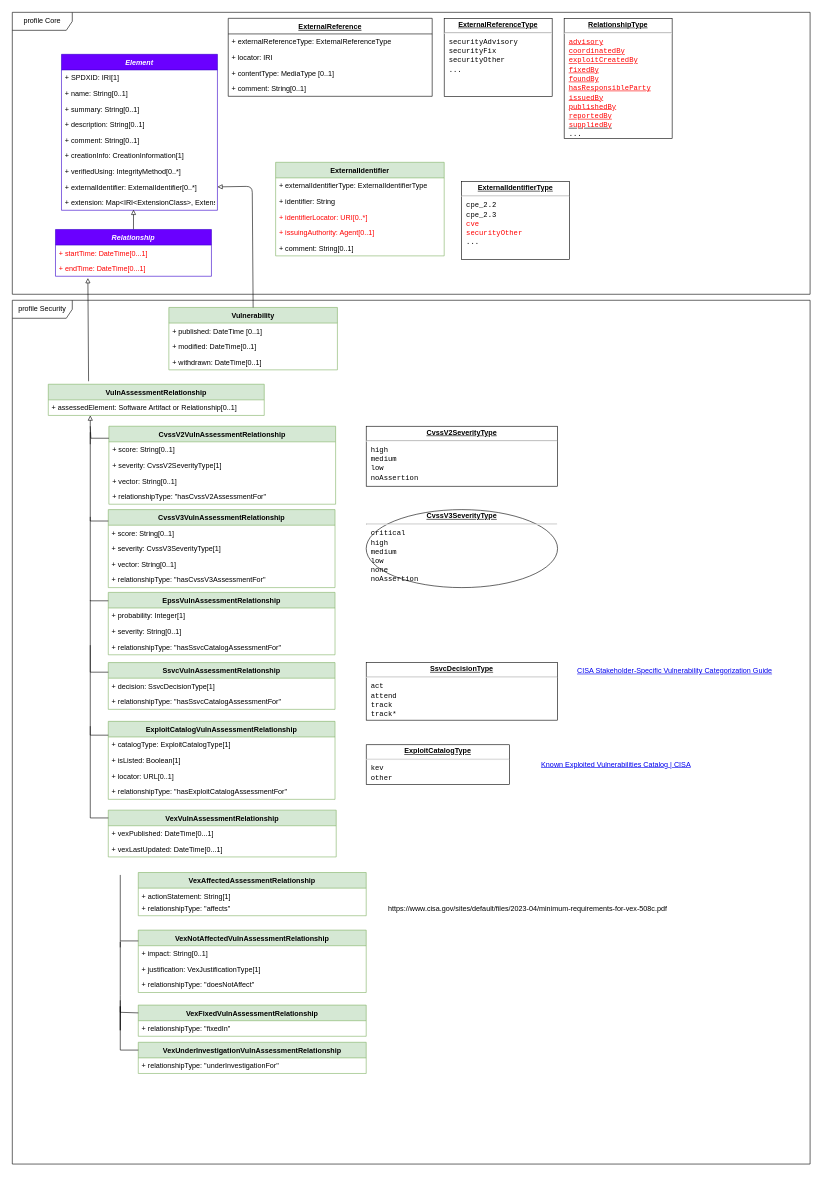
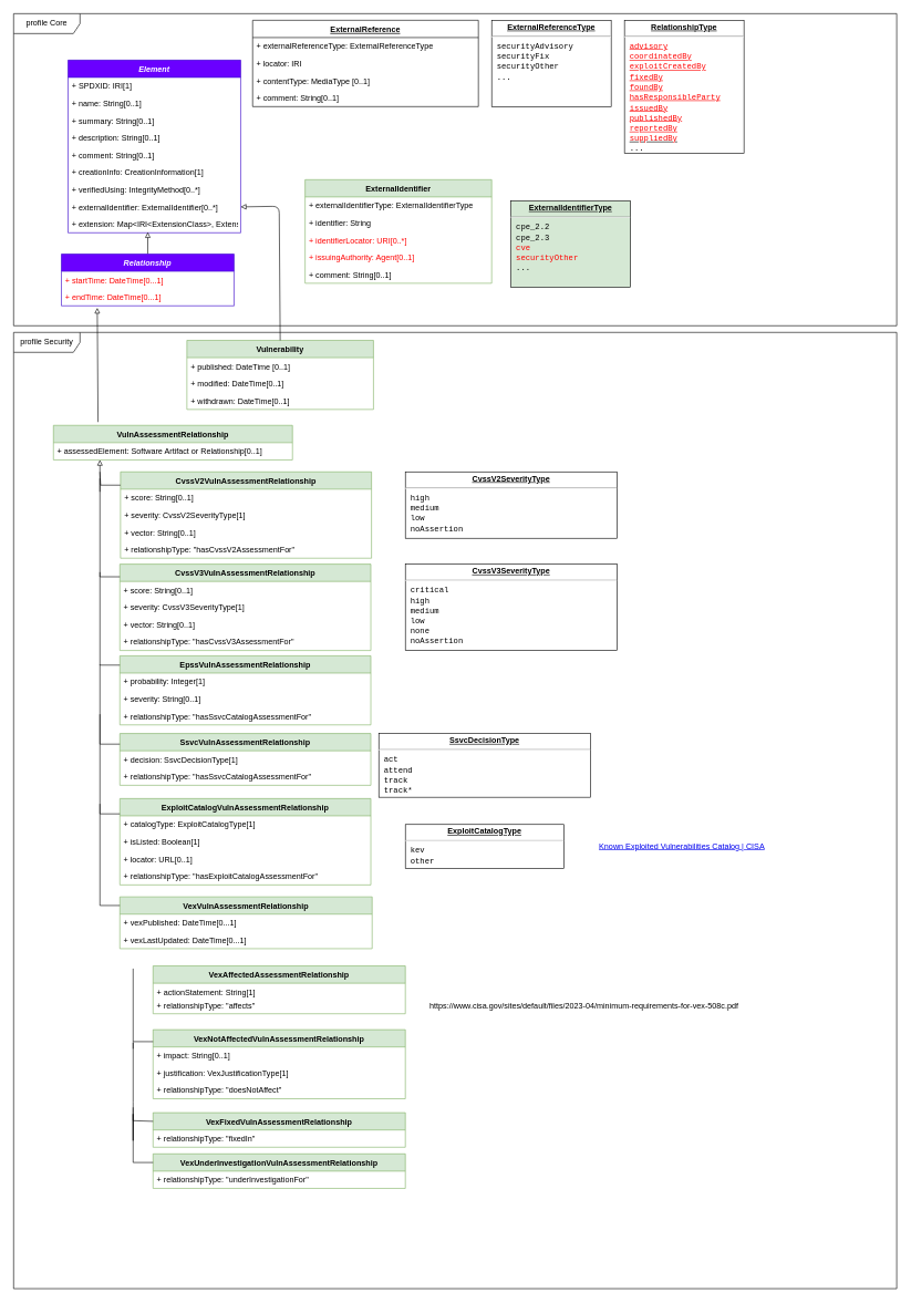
- <mxCell id="70" value="&lt;p style=&quot;margin: 0px ; margin-top: 4px ; text-align: center ; text-decoration: underline&quot;&gt;&lt;b&gt;ExternalIdentifierType&lt;/b&gt;&lt;/p&gt;&lt;hr&gt;&lt;p style=&quot;margin: 0px ; margin-left: 8px&quot;&gt;&lt;font face=&quot;Courier New&quot;&gt;cpe_2.2&lt;/font&gt;&lt;/p&gt;&lt;p style=&quot;margin: 0px ; margin-left: 8px&quot;&gt;&lt;font face=&quot;Courier New&quot;&gt;cpe_2.3&lt;/font&gt;&lt;/p&gt;&lt;p style=&quot;margin: 0px ; margin-left: 8px&quot;&gt;&lt;font color=&quot;#ff0000&quot; face=&quot;Courier New&quot;&gt;cve&lt;/font&gt;&lt;/p&gt;&lt;p style=&quot;margin: 0px ; margin-left: 8px&quot;&gt;&lt;span style=&quot;font-family: &amp;quot;Courier New&amp;quot;; background-color: initial;&quot;&gt;&lt;font color=&quot;#ff0000&quot;&gt;securityOther&lt;/font&gt;&lt;/span&gt;&lt;br&gt;&lt;/p&gt;&lt;p style=&quot;margin: 0px ; margin-left: 8px&quot;&gt;&lt;font face=&quot;Courier New&quot;&gt;...&lt;/font&gt;&lt;/p&gt;&lt;p style=&quot;margin: 0px ; margin-left: 8px&quot;&gt;&lt;br&gt;&lt;/p&gt;" style="verticalAlign=top;align=left;overflow=fill;fontSize=12;fontFamily=Helvetica;html=1;" parent="1" vertex="1"><mxGeometry x="769" y="302" width="180" height="130" as="geometry" /></mxCell>
+ <mxCell id="70" value="&lt;p style=&quot;margin: 0px ; margin-top: 4px ; text-align: center ; text-decoration: underline&quot;&gt;&lt;b&gt;ExternalIdentifierType&lt;/b&gt;&lt;/p&gt;&lt;hr&gt;&lt;p style=&quot;margin: 0px ; margin-left: 8px&quot;&gt;&lt;font face=&quot;Courier New&quot;&gt;cpe_2.2&lt;/font&gt;&lt;/p&gt;&lt;p style=&quot;margin: 0px ; margin-left: 8px&quot;&gt;&lt;font face=&quot;Courier New&quot;&gt;cpe_2.3&lt;/font&gt;&lt;/p&gt;&lt;p style=&quot;margin: 0px ; margin-left: 8px&quot;&gt;&lt;font color=&quot;#ff0000&quot; face=&quot;Courier New&quot;&gt;cve&lt;/font&gt;&lt;/p&gt;&lt;p style=&quot;margin: 0px ; margin-left: 8px&quot;&gt;&lt;span style=&quot;font-family: &amp;quot;Courier New&amp;quot;; background-color: initial;&quot;&gt;&lt;font color=&quot;#ff0000&quot;&gt;securityOther&lt;/font&gt;&lt;/span&gt;&lt;br&gt;&lt;/p&gt;&lt;p style=&quot;margin: 0px ; margin-left: 8px&quot;&gt;&lt;font face=&quot;Courier New&quot;&gt;...&lt;/font&gt;&lt;/p&gt;&lt;p style=&quot;margin: 0px ; margin-left: 8px&quot;&gt;&lt;br&gt;&lt;/p&gt;" style="verticalAlign=top;align=left;overflow=fill;fontSize=12;fontFamily=Helvetica;html=1;fillColor=#d5e8d4;" parent="1" vertex="1"><mxGeometry x="769" y="302" width="180" height="130" as="geometry" /></mxCell>
- <mxCell id="28" value="&lt;p style=&quot;margin: 4px 0px 0px; text-align: center;&quot;&gt;&lt;span style=&quot;background-color: initial;&quot;&gt;&lt;b&gt;&lt;u&gt;CvssV3SeverityType&lt;/u&gt;&lt;/b&gt;&lt;/span&gt;&lt;/p&gt;&lt;hr&gt;&lt;p style=&quot;margin: 0px ; margin-left: 8px&quot;&gt;&lt;span style=&quot;background-color: initial; font-family: &amp;quot;Courier New&amp;quot;;&quot;&gt;critical&lt;/span&gt;&lt;/p&gt;&lt;p style=&quot;margin: 0px ; margin-left: 8px&quot;&gt;&lt;font face=&quot;Courier New&quot;&gt;&lt;span style=&quot;font-size: 12px;&quot;&gt;high&lt;/span&gt;&lt;/font&gt;&lt;/p&gt;&lt;p style=&quot;margin: 0px ; margin-left: 8px&quot;&gt;&lt;font face=&quot;Courier New&quot;&gt;&lt;span style=&quot;font-size: 12px;&quot;&gt;medium&lt;/span&gt;&lt;/font&gt;&lt;/p&gt;&lt;p style=&quot;margin: 0px ; margin-left: 8px&quot;&gt;&lt;font face=&quot;Courier New&quot;&gt;&lt;span style=&quot;font-size: 12px;&quot;&gt;low&lt;/span&gt;&lt;/font&gt;&lt;/p&gt;&lt;p style=&quot;margin: 0px ; margin-left: 8px&quot;&gt;&lt;font face=&quot;Courier New&quot;&gt;&lt;span style=&quot;font-size: 12px;&quot;&gt;none&lt;/span&gt;&lt;/font&gt;&lt;/p&gt;&lt;p style=&quot;margin: 0px ; margin-left: 8px&quot;&gt;&lt;font face=&quot;Courier New&quot;&gt;noAssertion&lt;/font&gt;&lt;/p&gt;" style="ellipse;verticalAlign=top;align=left;overflow=fill;fontSize=12;fontFamily=Helvetica;html=1;" parent="1" vertex="1"><mxGeometry x="610" y="849" width="319" height="130" as="geometry" /></mxCell>
+ <mxCell id="28" value="&lt;p style=&quot;margin: 4px 0px 0px; text-align: center;&quot;&gt;&lt;span style=&quot;background-color: initial;&quot;&gt;&lt;b&gt;&lt;u&gt;CvssV3SeverityType&lt;/u&gt;&lt;/b&gt;&lt;/span&gt;&lt;/p&gt;&lt;hr&gt;&lt;p style=&quot;margin: 0px ; margin-left: 8px&quot;&gt;&lt;span style=&quot;background-color: initial; font-family: &amp;quot;Courier New&amp;quot;;&quot;&gt;critical&lt;/span&gt;&lt;/p&gt;&lt;p style=&quot;margin: 0px ; margin-left: 8px&quot;&gt;&lt;font face=&quot;Courier New&quot;&gt;&lt;span style=&quot;font-size: 12px;&quot;&gt;high&lt;/span&gt;&lt;/font&gt;&lt;/p&gt;&lt;p style=&quot;margin: 0px ; margin-left: 8px&quot;&gt;&lt;font face=&quot;Courier New&quot;&gt;&lt;span style=&quot;font-size: 12px;&quot;&gt;medium&lt;/span&gt;&lt;/font&gt;&lt;/p&gt;&lt;p style=&quot;margin: 0px ; margin-left: 8px&quot;&gt;&lt;font face=&quot;Courier New&quot;&gt;&lt;span style=&quot;font-size: 12px;&quot;&gt;low&lt;/span&gt;&lt;/font&gt;&lt;/p&gt;&lt;p style=&quot;margin: 0px ; margin-left: 8px&quot;&gt;&lt;font face=&quot;Courier New&quot;&gt;&lt;span style=&quot;font-size: 12px;&quot;&gt;none&lt;/span&gt;&lt;/font&gt;&lt;/p&gt;&lt;p style=&quot;margin: 0px ; margin-left: 8px&quot;&gt;&lt;font face=&quot;Courier New&quot;&gt;noAssertion&lt;/font&gt;&lt;/p&gt;" style="verticalAlign=top;align=left;overflow=fill;fontSize=12;fontFamily=Helvetica;html=1;" parent="1" vertex="1"><mxGeometry x="610" y="849" width="319" height="130" as="geometry" /></mxCell>
- <mxCell id="68" value="&lt;a href=&quot;https://www.cisa.gov/sites/default/files/publications/cisa-ssvc-guide%20508c.pdf&quot;&gt;CISA Stakeholder-Specific Vulnerability Categorization Guide&lt;/a&gt;" style="text;whiteSpace=wrap;html=1;" parent="1" vertex="1"><mxGeometry x="960" y="1104" width="340" height="40" as="geometry" /></mxCell>
- <mxCell id="48" value="&lt;p style=&quot;margin: 4px 0px 0px; text-align: center;&quot;&gt;&lt;span style=&quot;background-color: initial;&quot;&gt;&lt;b&gt;&lt;u&gt;SsvcDecisionType&lt;/u&gt;&lt;/b&gt;&lt;/span&gt;&lt;/p&gt;&lt;hr&gt;&lt;p style=&quot;margin: 0px ; margin-left: 8px&quot;&gt;&lt;font face=&quot;Courier New&quot;&gt;act&lt;/font&gt;&lt;/p&gt;&lt;p style=&quot;margin: 0px ; margin-left: 8px&quot;&gt;&lt;font face=&quot;Courier New&quot;&gt;attend&lt;/font&gt;&lt;/p&gt;&lt;p style=&quot;margin: 0px ; margin-left: 8px&quot;&gt;&lt;font face=&quot;Courier New&quot;&gt;track&lt;/font&gt;&lt;/p&gt;&lt;p style=&quot;margin: 0px ; margin-left: 8px&quot;&gt;&lt;font face=&quot;Courier New&quot;&gt;track*&lt;/font&gt;&lt;/p&gt;" style="verticalAlign=top;align=left;overflow=fill;fontSize=12;fontFamily=Helvetica;html=1;" parent="1" vertex="1"><mxGeometry x="610" y="1104" width="319" height="96" as="geometry" /></mxCell>
+ <mxCell id="48" value="&lt;p style=&quot;margin: 4px 0px 0px; text-align: center;&quot;&gt;&lt;span style=&quot;background-color: initial;&quot;&gt;&lt;b&gt;&lt;u&gt;SsvcDecisionType&lt;/u&gt;&lt;/b&gt;&lt;/span&gt;&lt;/p&gt;&lt;hr&gt;&lt;p style=&quot;margin: 0px ; margin-left: 8px&quot;&gt;&lt;font face=&quot;Courier New&quot;&gt;act&lt;/font&gt;&lt;/p&gt;&lt;p style=&quot;margin: 0px ; margin-left: 8px&quot;&gt;&lt;font face=&quot;Courier New&quot;&gt;attend&lt;/font&gt;&lt;/p&gt;&lt;p style=&quot;margin: 0px ; margin-left: 8px&quot;&gt;&lt;font face=&quot;Courier New&quot;&gt;track&lt;/font&gt;&lt;/p&gt;&lt;p style=&quot;margin: 0px ; margin-left: 8px&quot;&gt;&lt;font face=&quot;Courier New&quot;&gt;track*&lt;/font&gt;&lt;/p&gt;" style="verticalAlign=top;align=left;overflow=fill;fontSize=12;fontFamily=Helvetica;html=1;" parent="1" vertex="1"><mxGeometry x="570" y="1104" width="319" height="96" as="geometry" /></mxCell>
